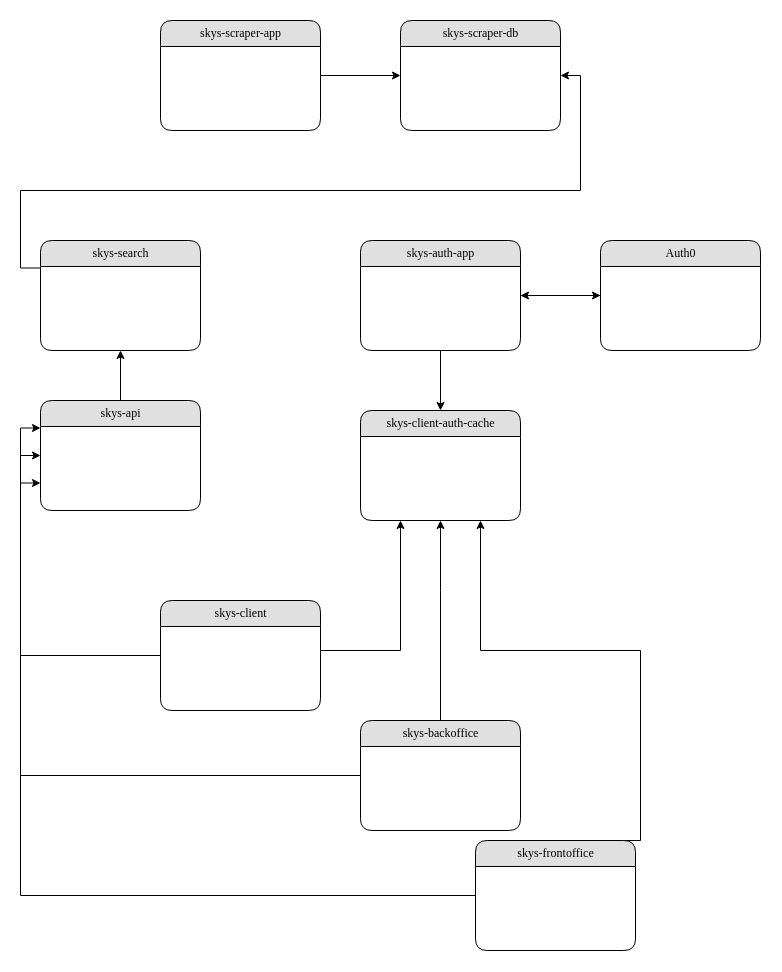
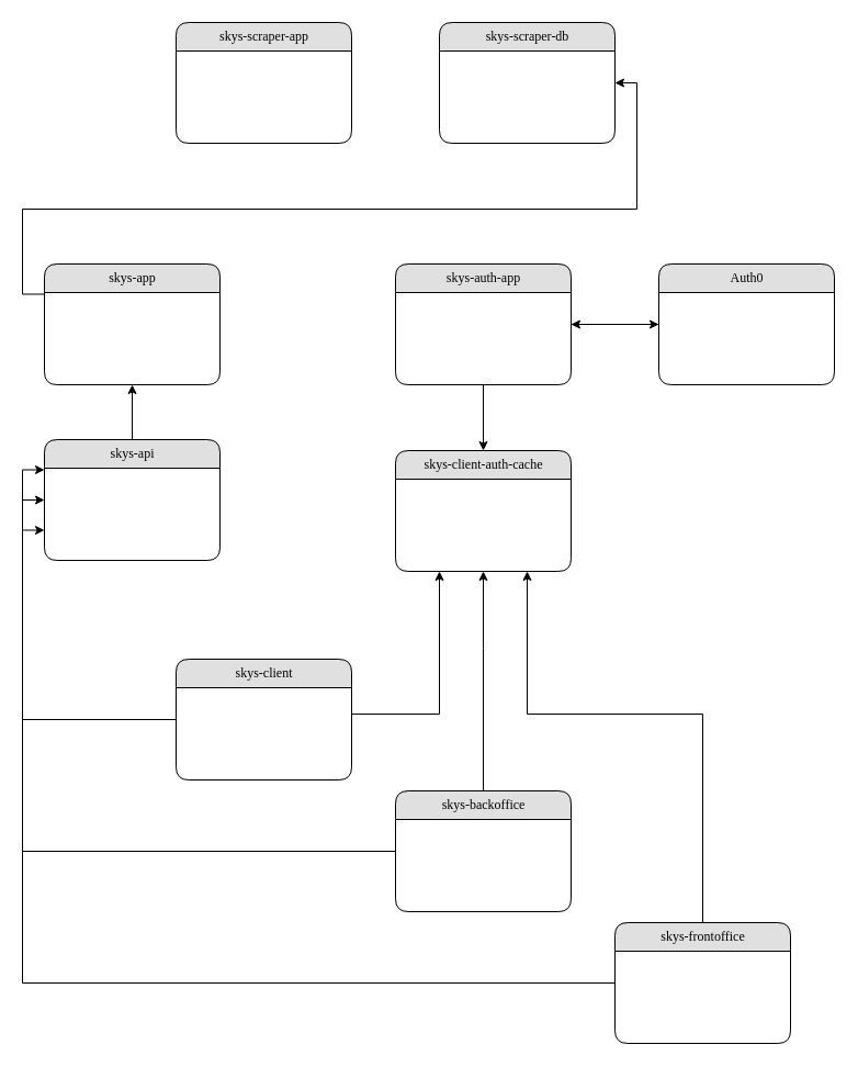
- <mxCell id="9" value="" style="edgeStyle=orthogonalEdgeStyle;rounded=0;orthogonalLoop=1;jettySize=auto;html=1;entryX=0;entryY=0.5;entryDx=0;entryDy=0;exitX=1;exitY=0.5;exitDx=0;exitDy=0;" parent="1" source="2" target="8" edge="1"><mxGeometry relative="1" as="geometry"><mxPoint x="320" y="59" as="sourcePoint" /><mxPoint x="400" y="85" as="targetPoint" /></mxGeometry></mxCell>
- <mxCell id="11" value="skys-search" style="swimlane;html=1;fontStyle=0;childLayout=stackLayout;horizontal=1;startSize=26;fillColor=#e0e0e0;horizontalStack=0;resizeParent=1;resizeLast=0;collapsible=1;marginBottom=0;swimlaneFillColor=#ffffff;align=center;rounded=1;shadow=0;comic=0;labelBackgroundColor=none;strokeWidth=1;fontFamily=Verdana;fontSize=12" parent="1" vertex="1"><mxGeometry x="40" y="240" width="160" height="110" as="geometry" /></mxCell>
+ <mxCell id="11" value="skys-app" style="swimlane;html=1;fontStyle=0;childLayout=stackLayout;horizontal=1;startSize=26;fillColor=#e0e0e0;horizontalStack=0;resizeParent=1;resizeLast=0;collapsible=1;marginBottom=0;swimlaneFillColor=#ffffff;align=center;rounded=1;shadow=0;comic=0;labelBackgroundColor=none;strokeWidth=1;fontFamily=Verdana;fontSize=12" parent="1" vertex="1"><mxGeometry x="40" y="240" width="160" height="110" as="geometry" /></mxCell>
- <mxCell id="21" value="skys-frontoffice" style="swimlane;html=1;fontStyle=0;childLayout=stackLayout;horizontal=1;startSize=26;fillColor=#e0e0e0;horizontalStack=0;resizeParent=1;resizeLast=0;collapsible=1;marginBottom=0;swimlaneFillColor=#ffffff;align=center;rounded=1;shadow=0;comic=0;labelBackgroundColor=none;strokeWidth=1;fontFamily=Verdana;fontSize=12" parent="1" vertex="1"><mxGeometry x="475" y="840" width="160" height="110" as="geometry" /></mxCell>
+ <mxCell id="21" value="skys-frontoffice" style="swimlane;html=1;fontStyle=0;childLayout=stackLayout;horizontal=1;startSize=26;fillColor=#e0e0e0;horizontalStack=0;resizeParent=1;resizeLast=0;collapsible=1;marginBottom=0;swimlaneFillColor=#ffffff;align=center;rounded=1;shadow=0;comic=0;labelBackgroundColor=none;strokeWidth=1;fontFamily=Verdana;fontSize=12" parent="1" vertex="1"><mxGeometry x="560" y="840" width="160" height="110" as="geometry" /></mxCell>
